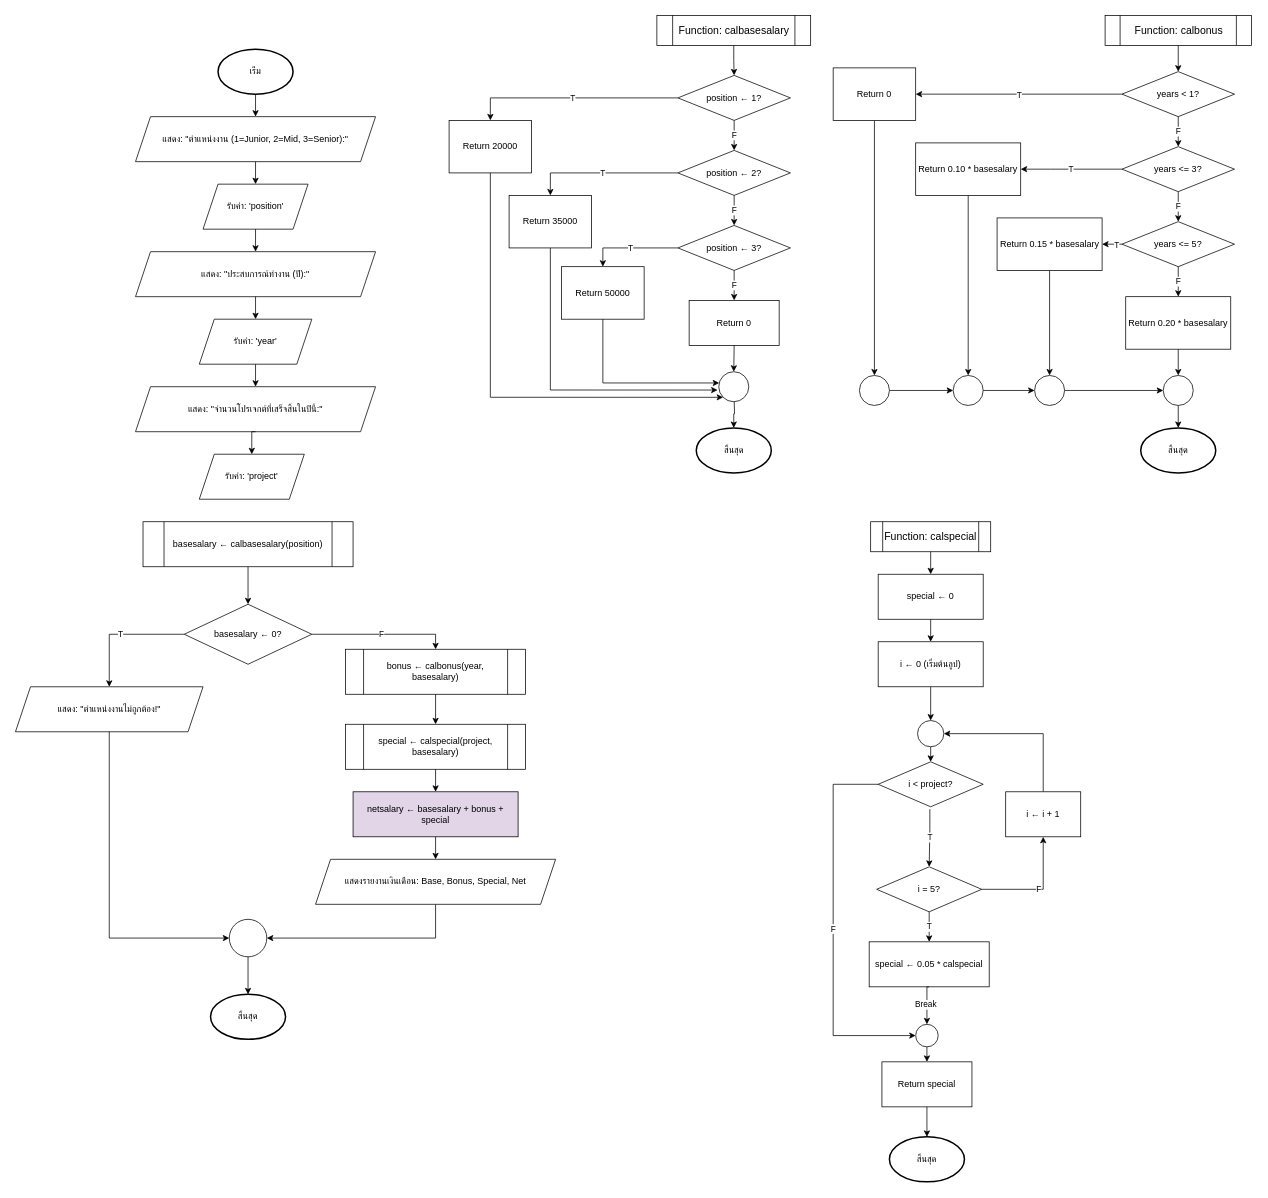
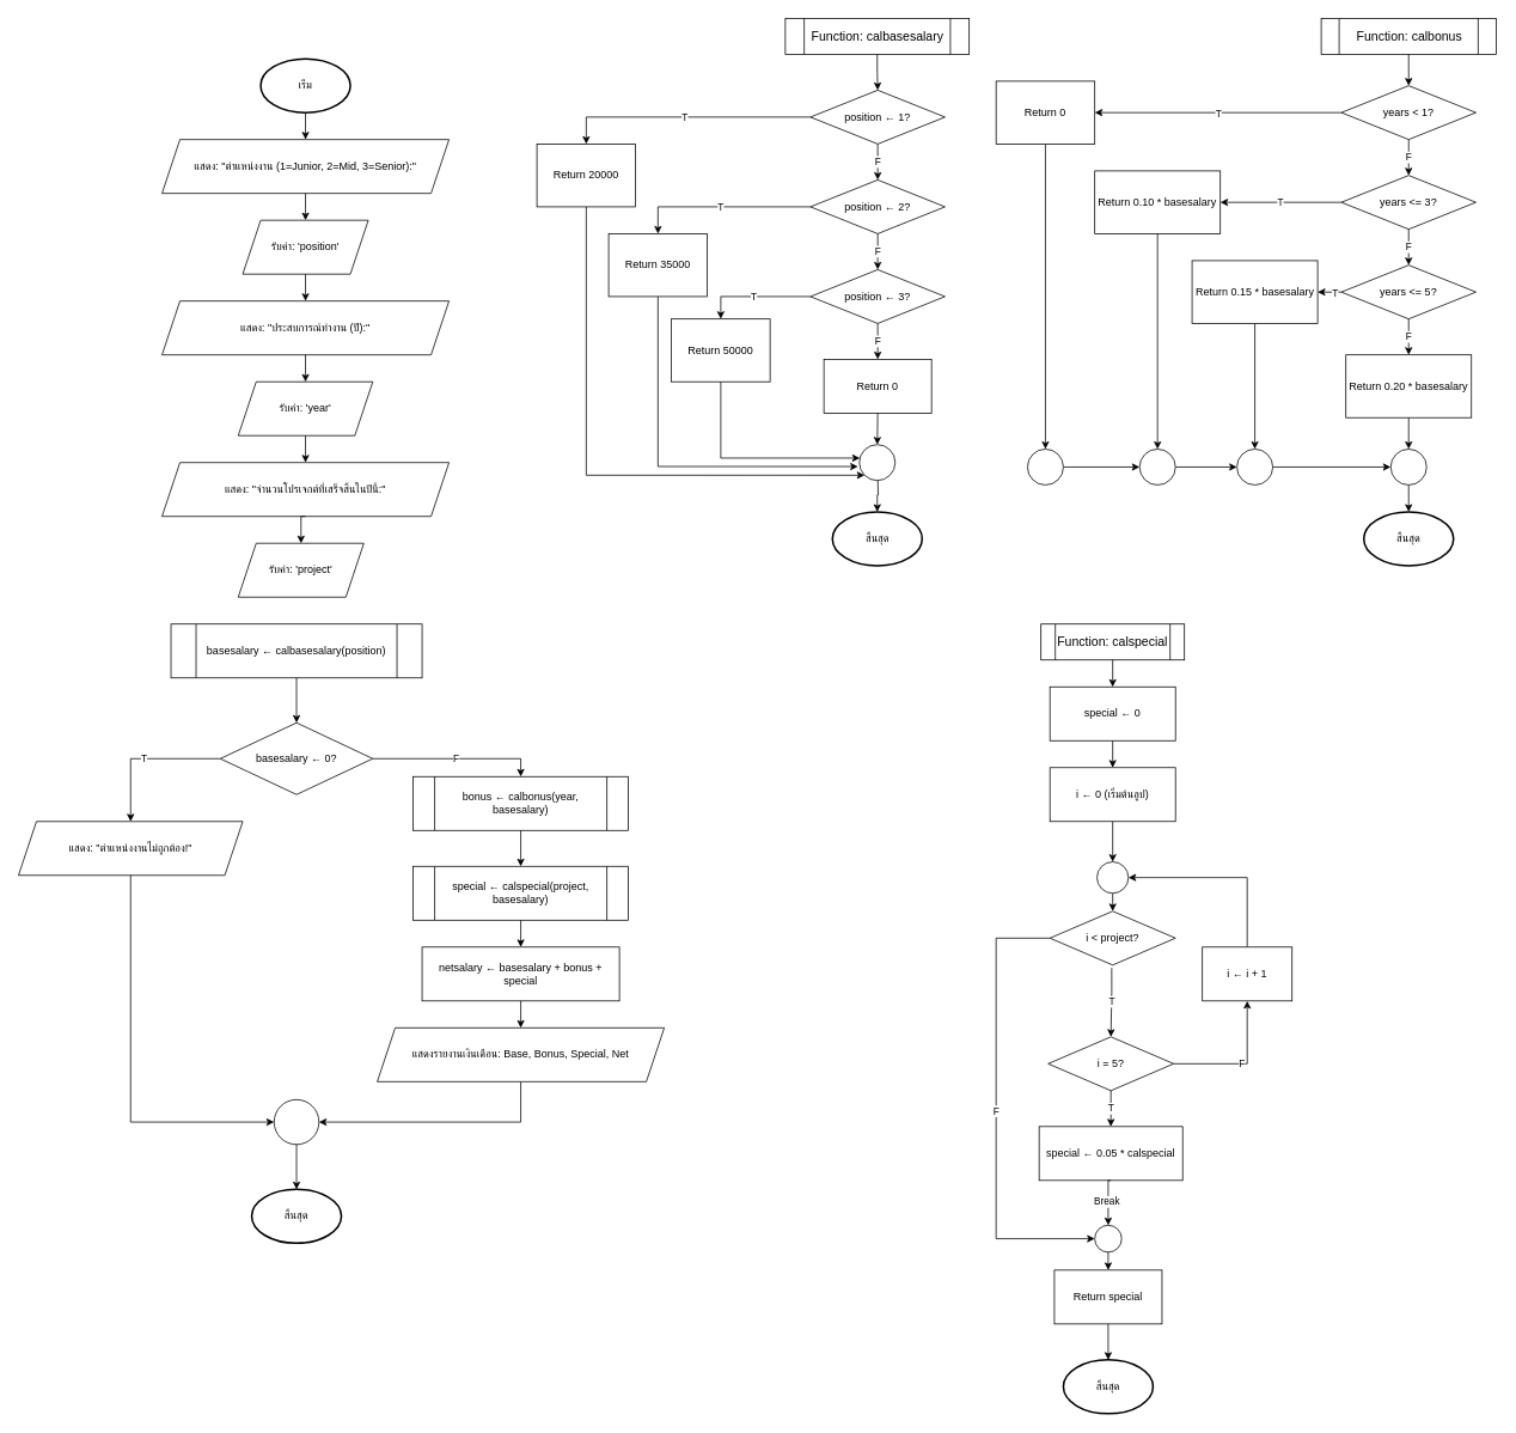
- <mxCell id="27" value="netsalary ← basesalary + bonus + special" style="whiteSpace=wrap;html=1;fillColor=#e1d5e7;" vertex="1" parent="1"><mxGeometry x="470" y="1055" width="220" height="60" as="geometry" /></mxCell>
+ <mxCell id="27" value="netsalary ← basesalary + bonus + special" style="whiteSpace=wrap;html=1;" vertex="1" parent="1"><mxGeometry x="470" y="1055" width="220" height="60" as="geometry" /></mxCell>
